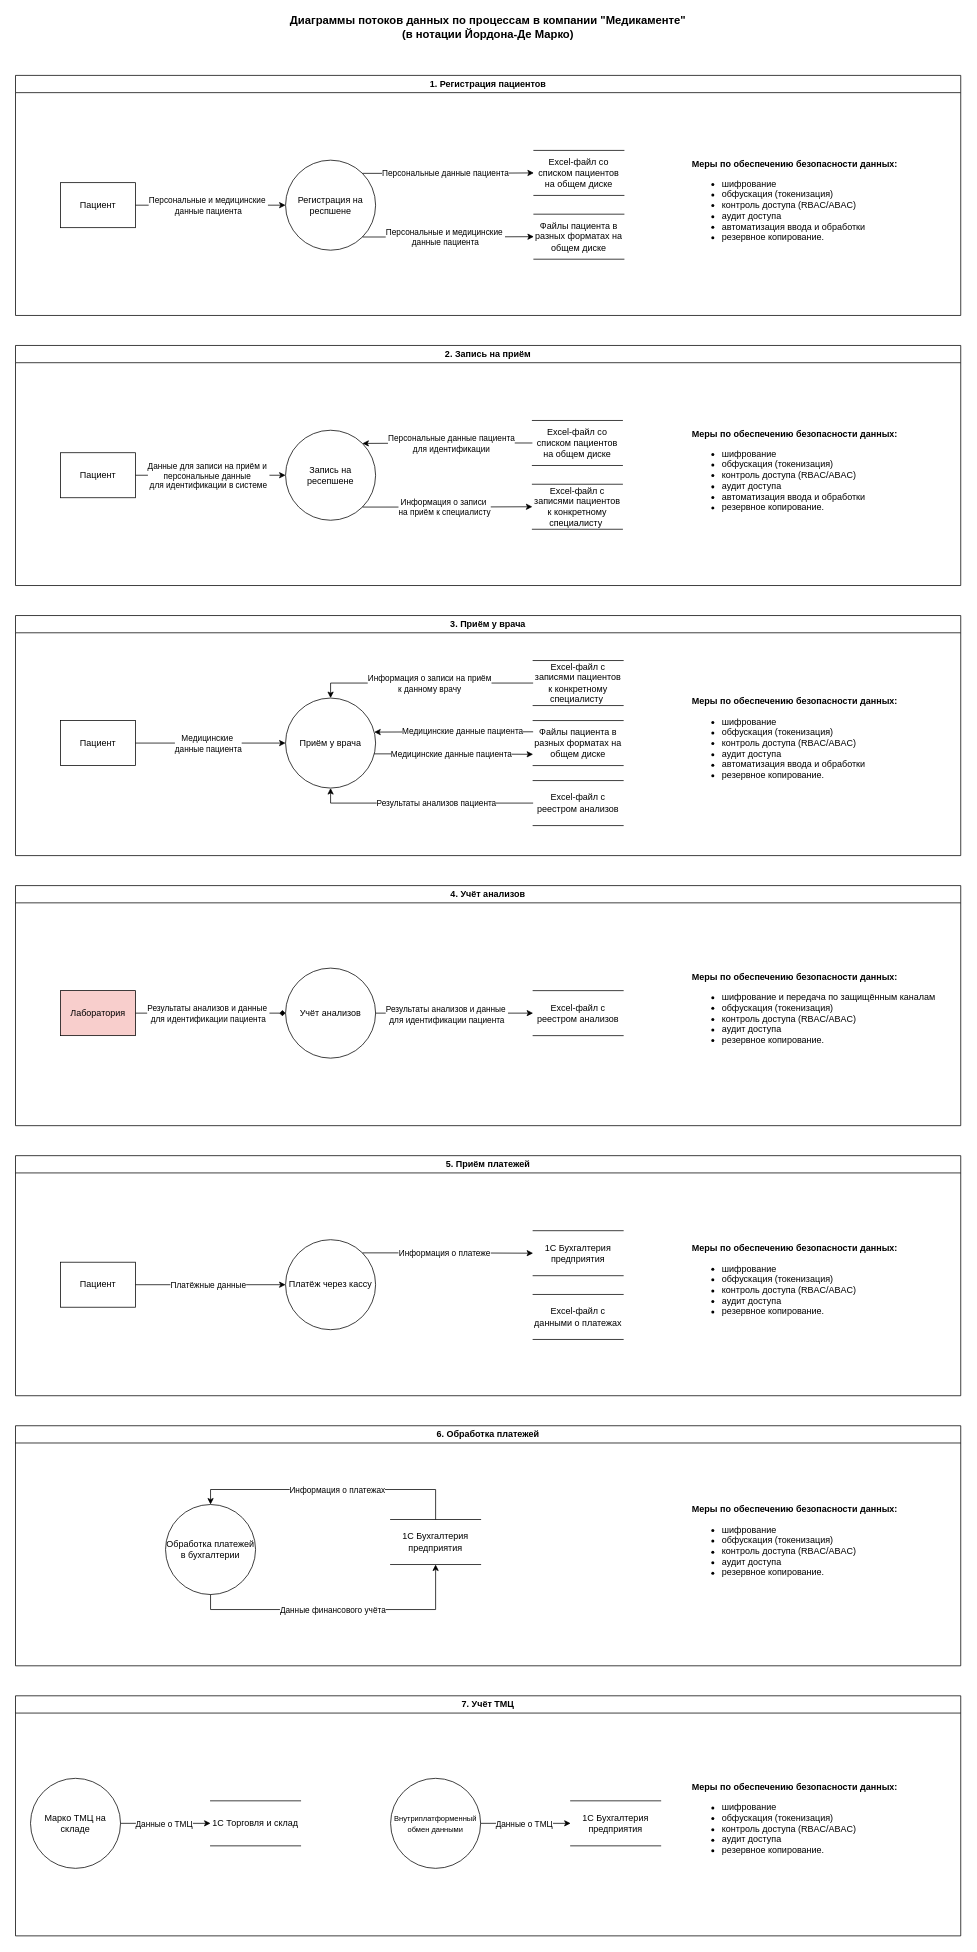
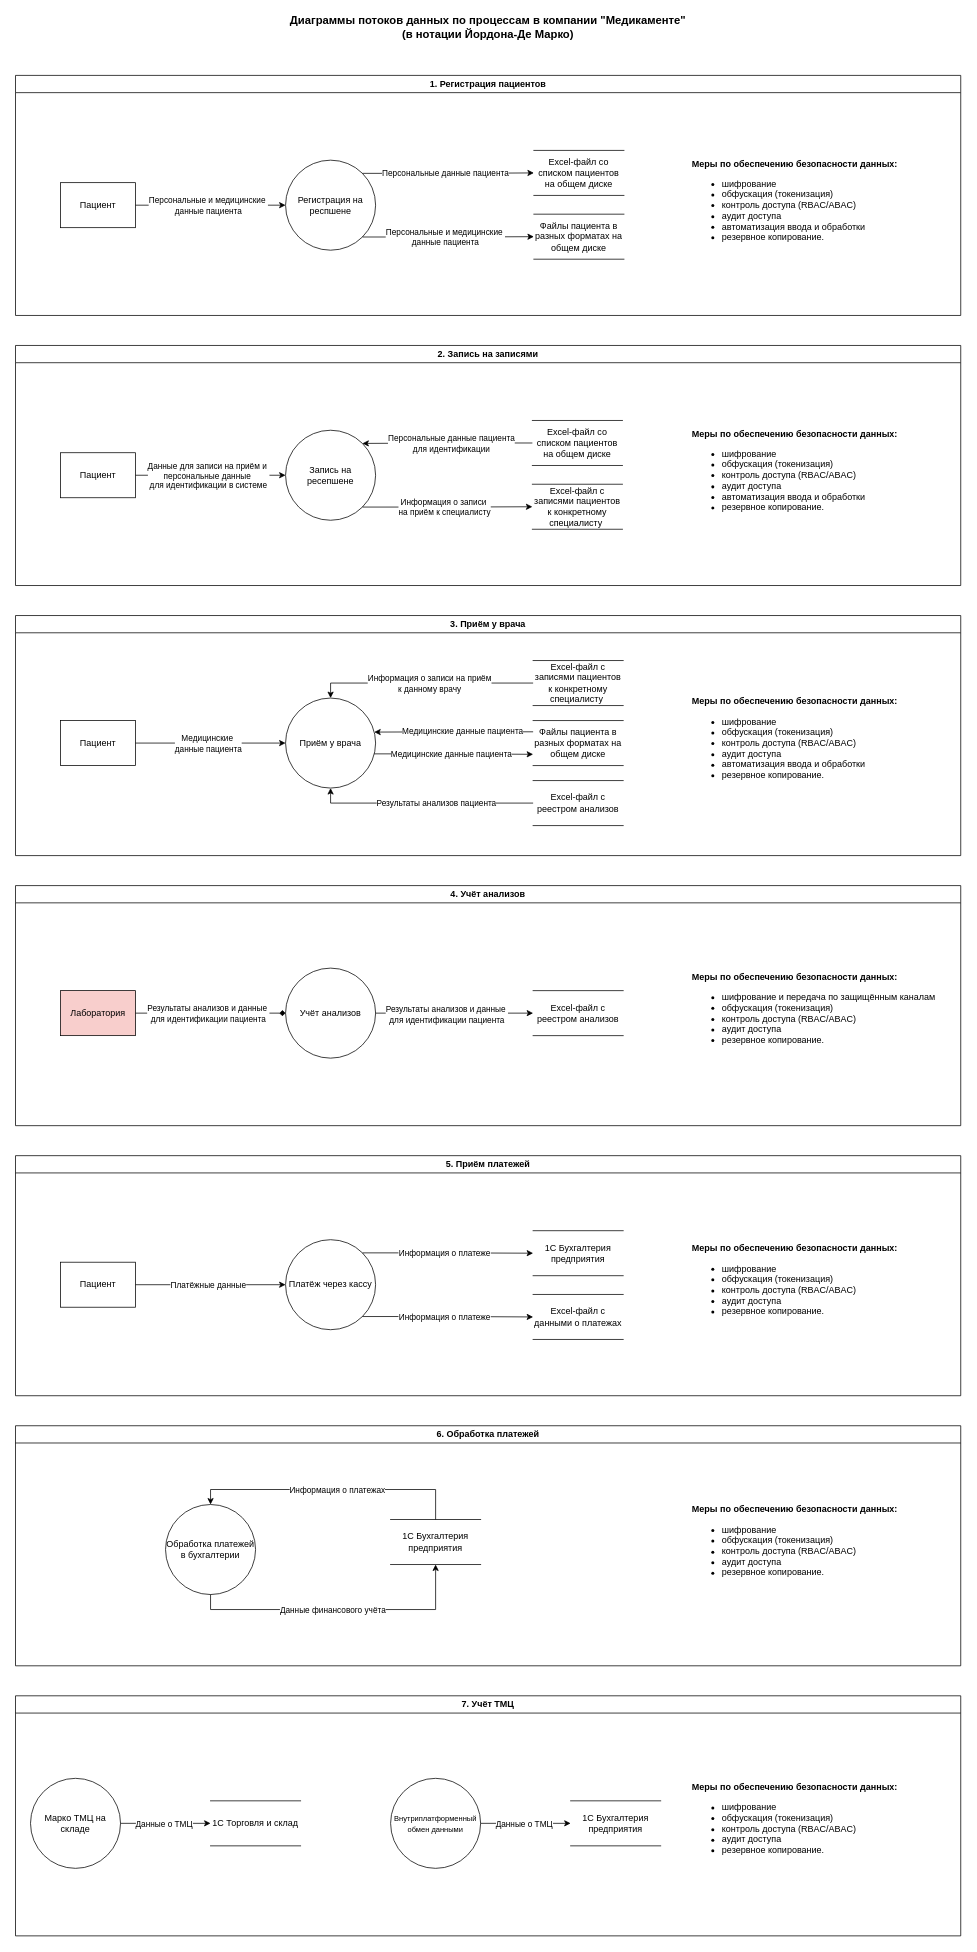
- <mxCell id="14" value="2. Запись на приём" style="swimlane;whiteSpace=wrap;html=1;" parent="1" vertex="1"><mxGeometry x="20" y="460" width="1260" height="320" as="geometry" /></mxCell>
+ <mxCell id="14" value="2. Запись на записями" style="swimlane;whiteSpace=wrap;html=1;" parent="1" vertex="1"><mxGeometry x="20" y="460" width="1260" height="320" as="geometry" /></mxCell>
+ <mxCell id="51" value="" style="endArrow=classic;html=1;rounded=0;exitX=1;exitY=1;exitDx=0;exitDy=0;entryX=0;entryY=0.5;entryDx=0;entryDy=0;edgeStyle=orthogonalEdgeStyle;" parent="45" source="47" target="50" edge="1"><mxGeometry width="50" height="50" relative="1" as="geometry"><mxPoint x="170" y="182" as="sourcePoint" /><mxPoint x="370" y="182" as="targetPoint" /></mxGeometry></mxCell>
+ <mxCell id="52" value="Информация о платеже" style="edgeLabel;html=1;align=center;verticalAlign=middle;resizable=0;points=[];" parent="51" vertex="1" connectable="0"><mxGeometry x="-0.042" relative="1" as="geometry"><mxPoint as="offset" /></mxGeometry></mxCell>
